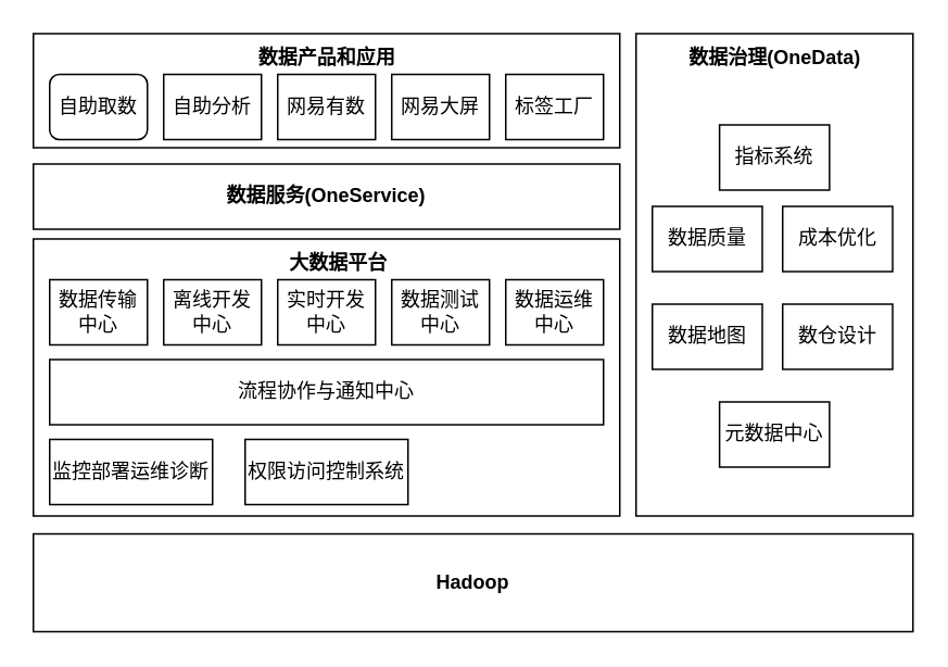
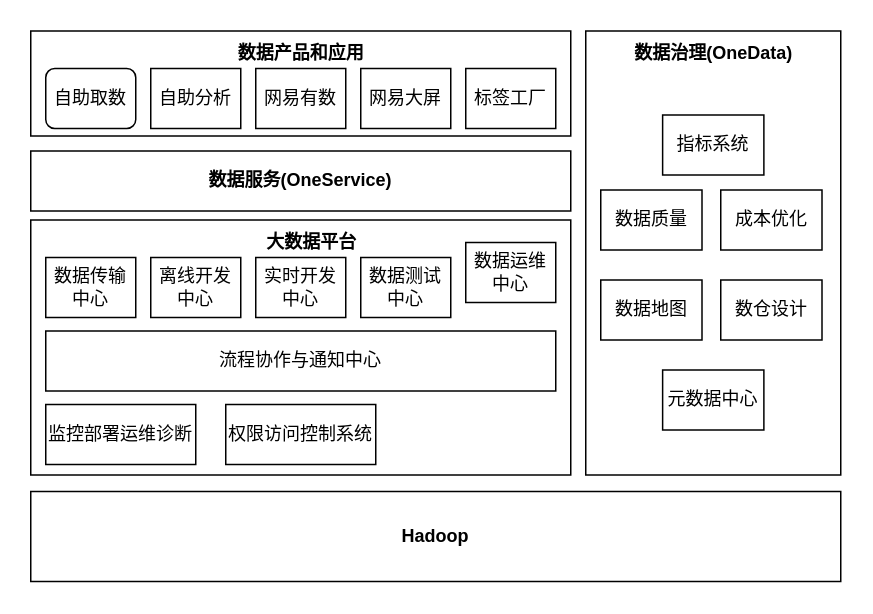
- <mxCell id="8" value="数据运维中心" style="rounded=0;whiteSpace=wrap;html=1;" vertex="1" parent="1"><mxGeometry x="310" y="171" width="60" height="40" as="geometry" /></mxCell>
+ <mxCell id="8" value="数据运维中心" style="rounded=0;whiteSpace=wrap;html=1;" vertex="1" parent="1"><mxGeometry x="310" y="161" width="60" height="40" as="geometry" /></mxCell>
